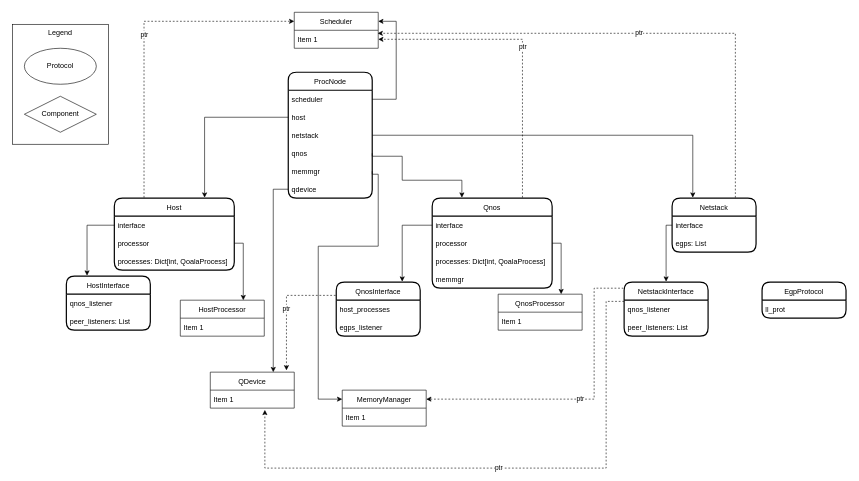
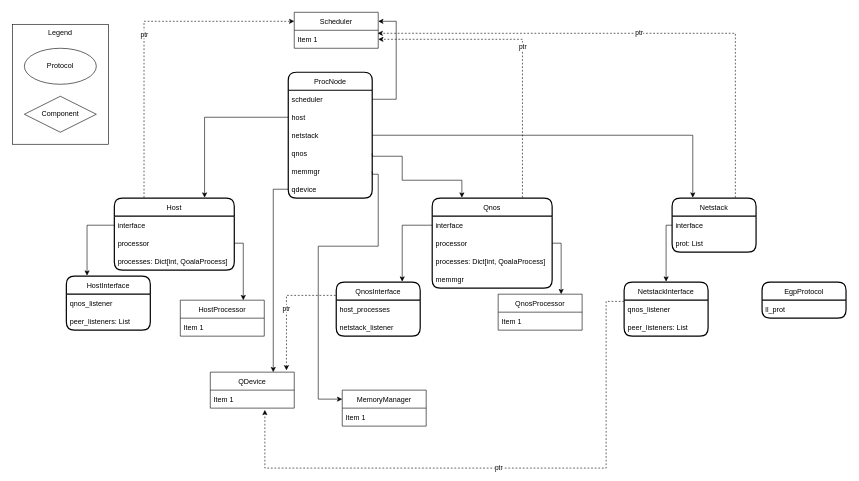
- <mxCell id="38" value="egps: List" style="text;strokeColor=none;fillColor=none;align=left;verticalAlign=middle;spacingLeft=4;spacingRight=4;overflow=hidden;points=[[0,0.5],[1,0.5]];portConstraint=eastwest;rotatable=0;dashed=1;dashPattern=1 1;" parent="36" vertex="1"><mxGeometry y="60" width="140" height="30" as="geometry" /></mxCell>
+ <mxCell id="38" value="prot: List" style="text;strokeColor=none;fillColor=none;align=left;verticalAlign=middle;spacingLeft=4;spacingRight=4;overflow=hidden;points=[[0,0.5],[1,0.5]];portConstraint=eastwest;rotatable=0;dashed=1;dashPattern=1 1;" parent="36" vertex="1"><mxGeometry y="60" width="140" height="30" as="geometry" /></mxCell>
- <mxCell id="16" value="egps_listener" style="text;strokeColor=none;fillColor=none;align=left;verticalAlign=middle;spacingLeft=4;spacingRight=4;overflow=hidden;points=[[0,0.5],[1,0.5]];portConstraint=eastwest;rotatable=0;dashed=1;dashPattern=1 1;" parent="14" vertex="1"><mxGeometry y="60" width="140" height="30" as="geometry" /></mxCell>
+ <mxCell id="16" value="netstack_listener" style="text;strokeColor=none;fillColor=none;align=left;verticalAlign=middle;spacingLeft=4;spacingRight=4;overflow=hidden;points=[[0,0.5],[1,0.5]];portConstraint=eastwest;rotatable=0;dashed=1;dashPattern=1 1;" parent="14" vertex="1"><mxGeometry y="60" width="140" height="30" as="geometry" /></mxCell>
- <mxCell id="17" value="ptr" style="edgeStyle=orthogonalEdgeStyle;rounded=0;html=1;exitX=0;exitY=0.12;exitDx=0;exitDy=0;entryX=1;entryY=0.25;entryDx=0;entryDy=0;dashed=1;exitPerimeter=0;" parent="1" source="18" target="52" edge="1"><mxGeometry relative="1" as="geometry"><Array as="points"><mxPoint x="990" y="480" /><mxPoint x="990" y="665" /></Array></mxGeometry></mxCell>
